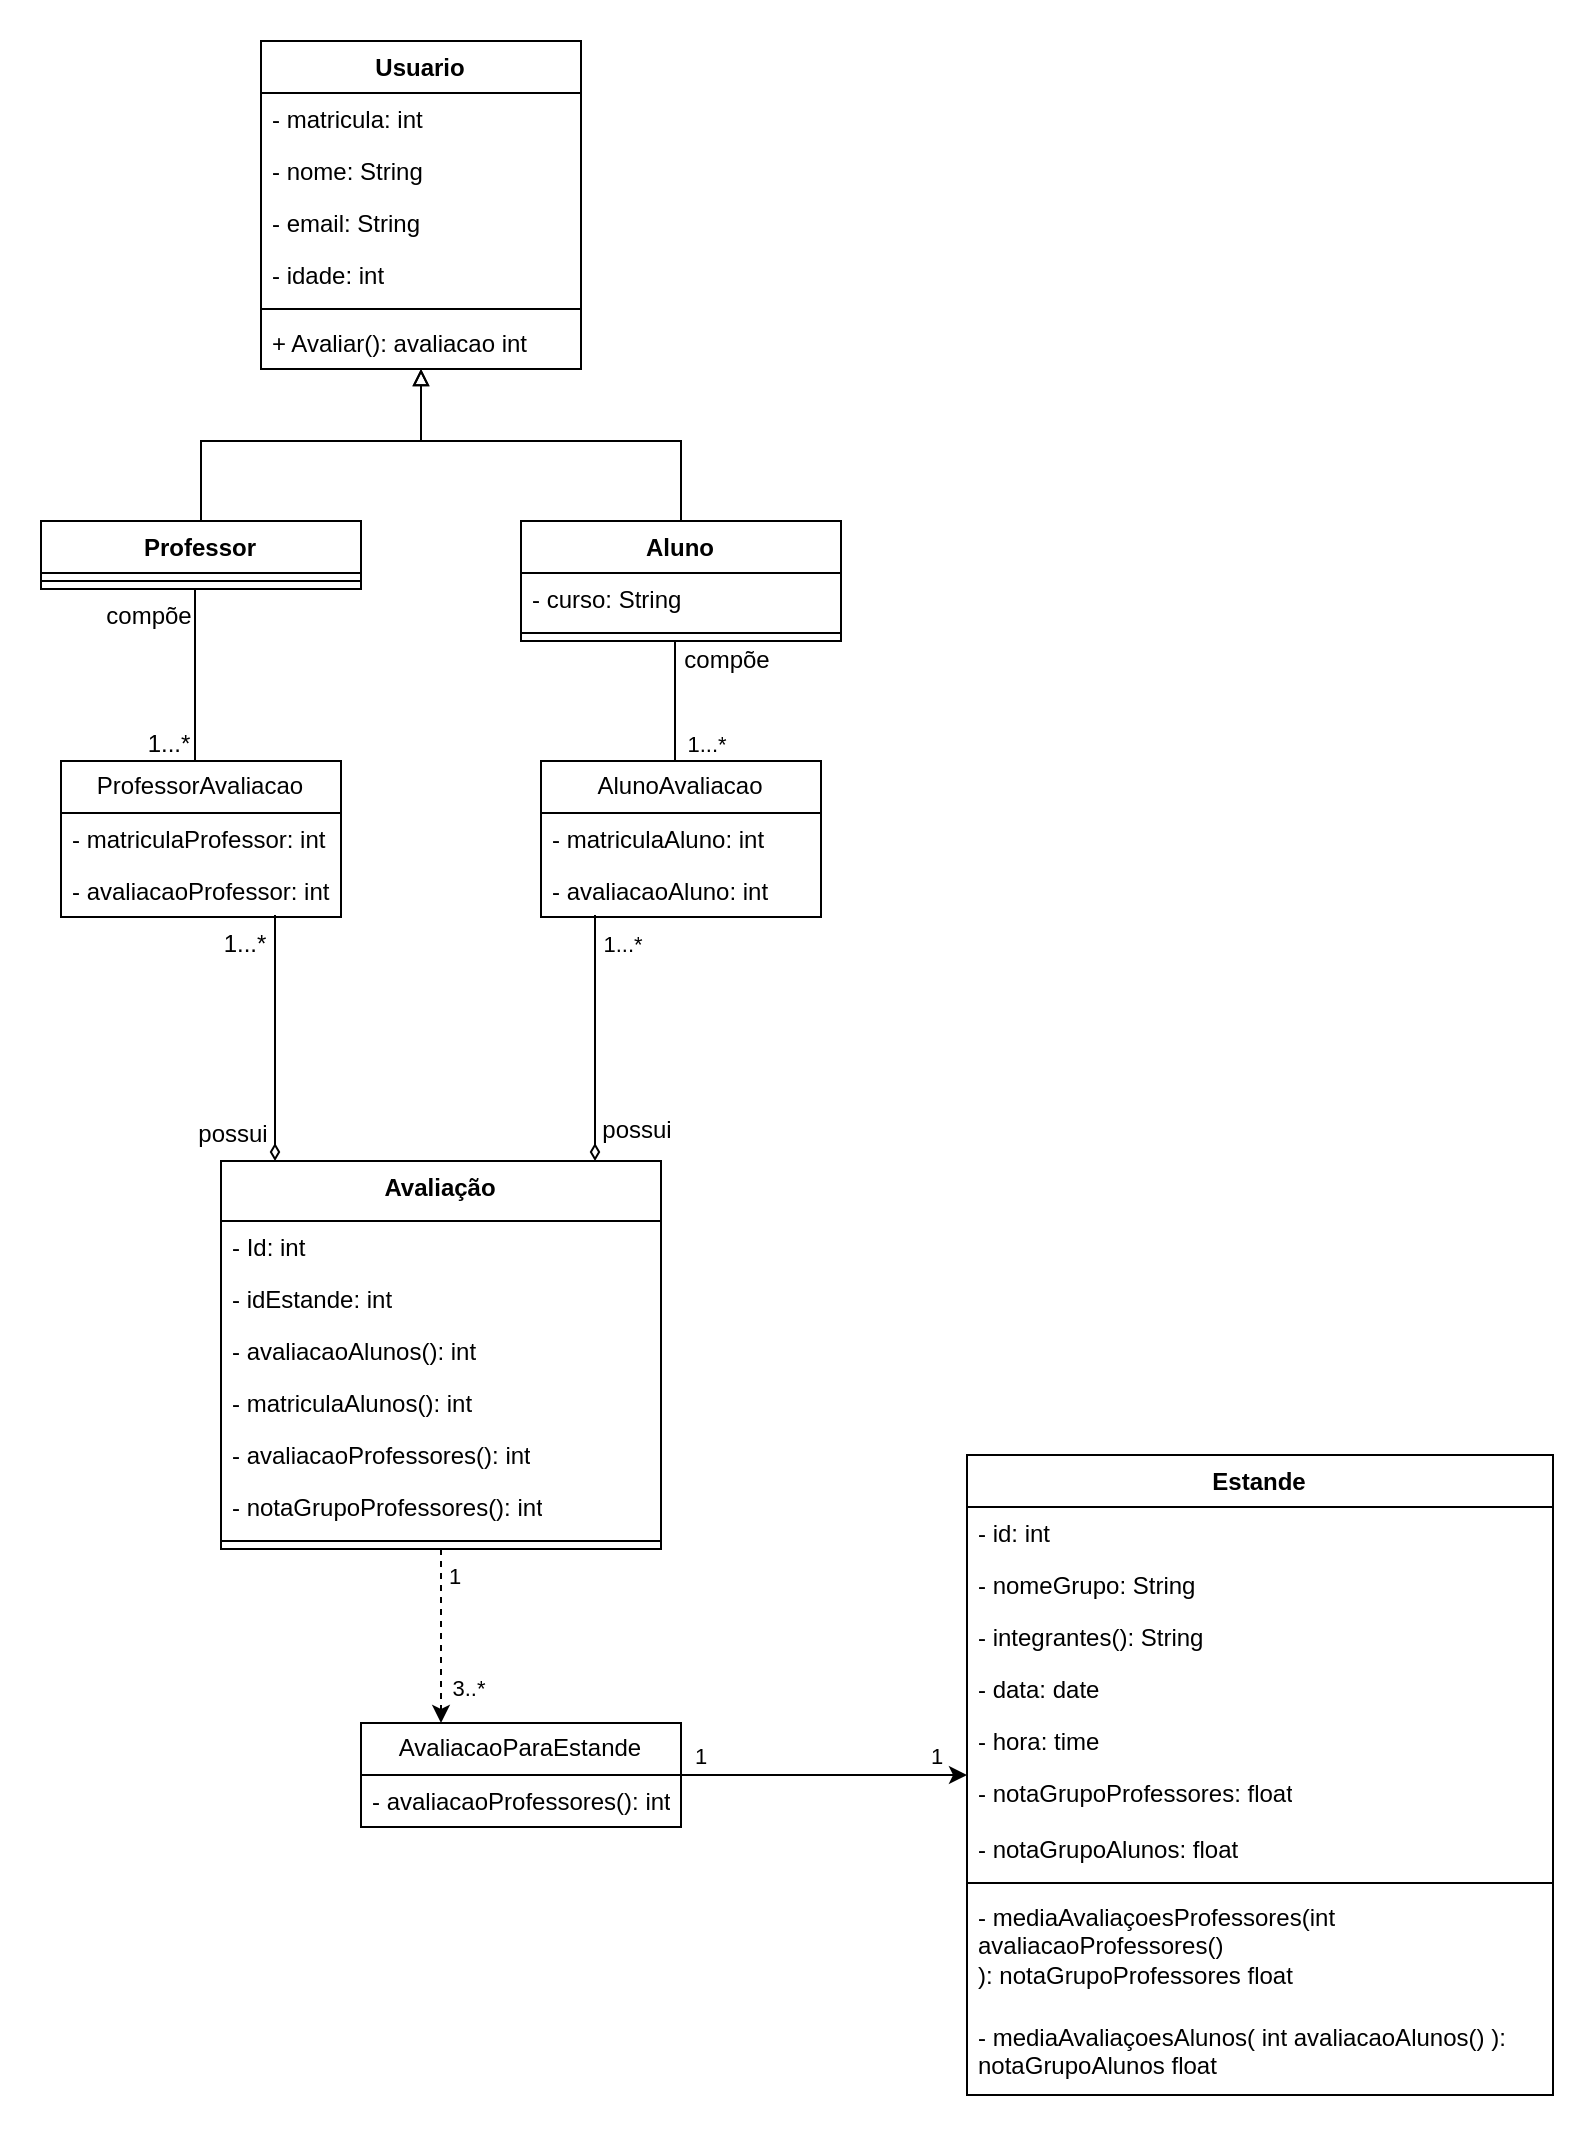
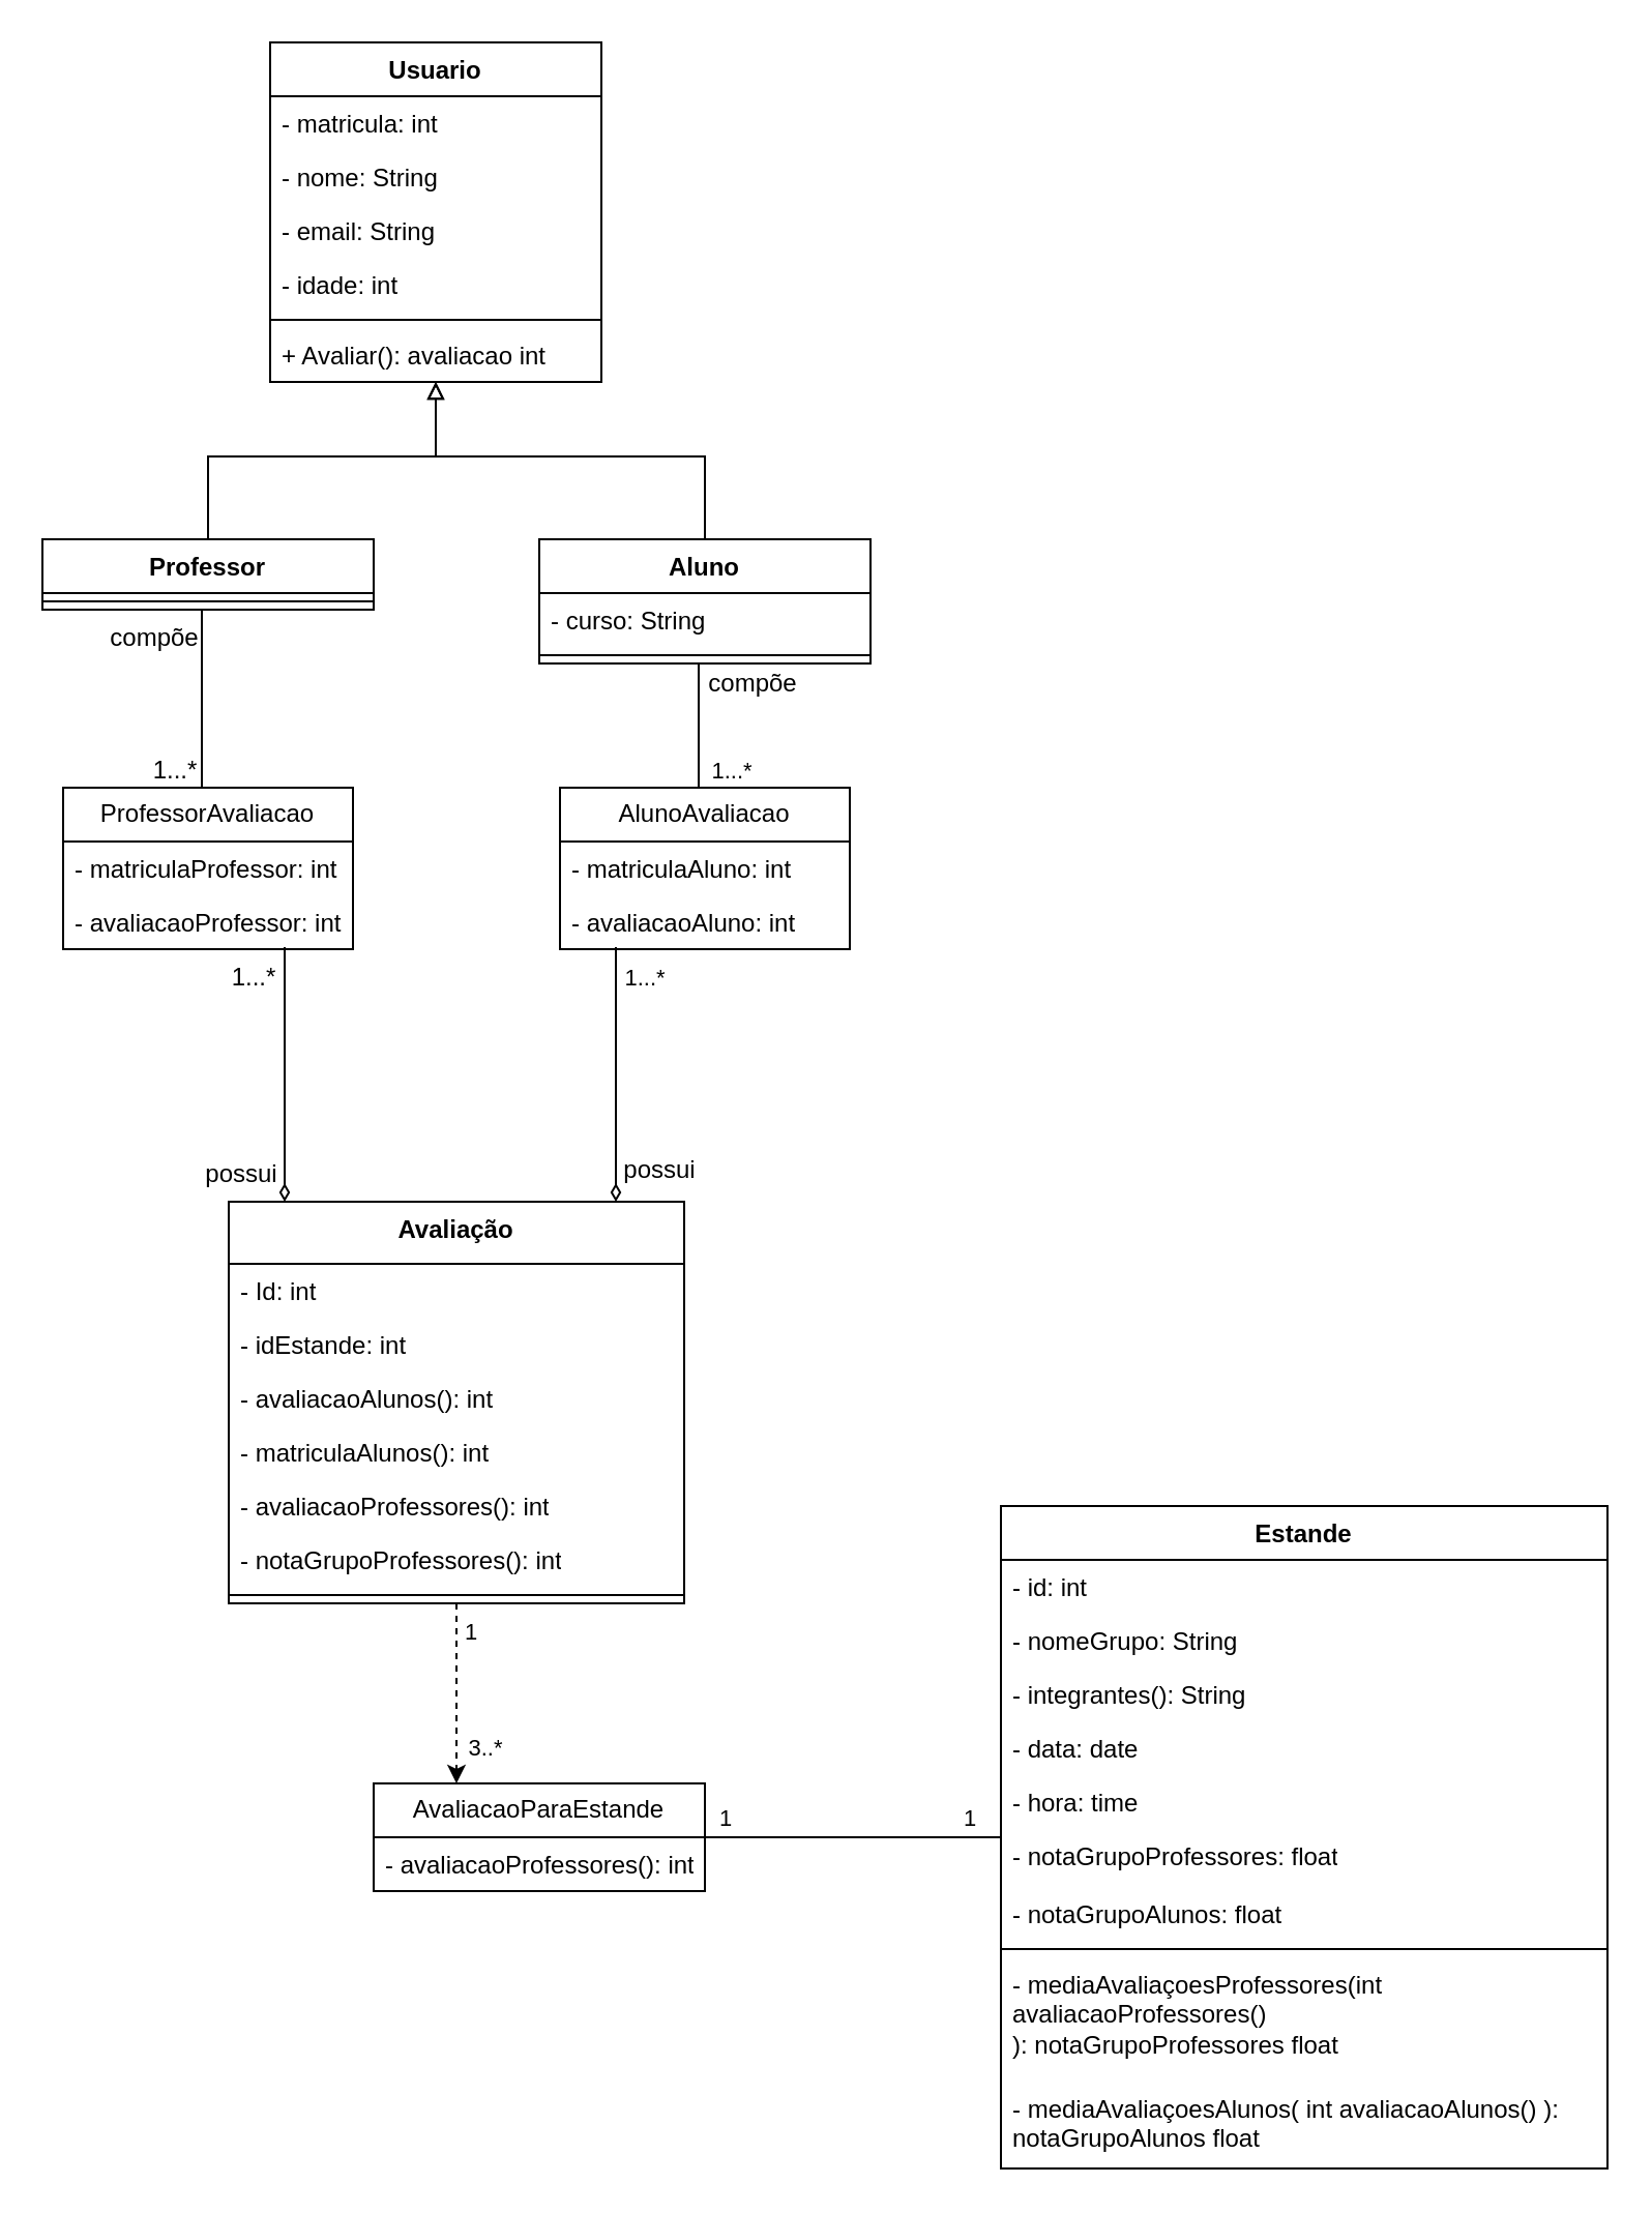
- <mxCell id="56" style="edgeStyle=orthogonalEdgeStyle;rounded=0;orthogonalLoop=1;jettySize=auto;html=1;" edge="1" parent="1" source="59" target="26"><mxGeometry relative="1" as="geometry" /></mxCell>
+ <mxCell id="56" style="edgeStyle=orthogonalEdgeStyle;rounded=0;orthogonalLoop=1;jettySize=auto;html=1;endArrow=none;" edge="1" parent="1" source="59" target="26"><mxGeometry relative="1" as="geometry" /></mxCell>
